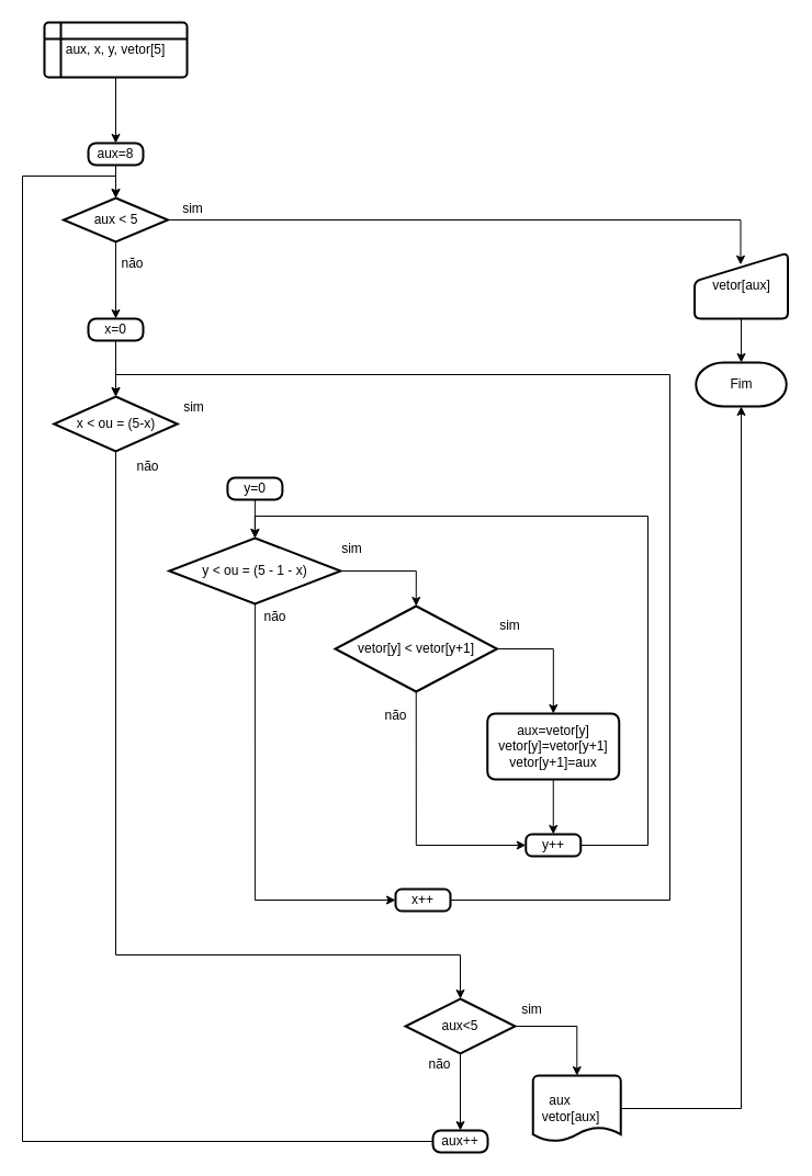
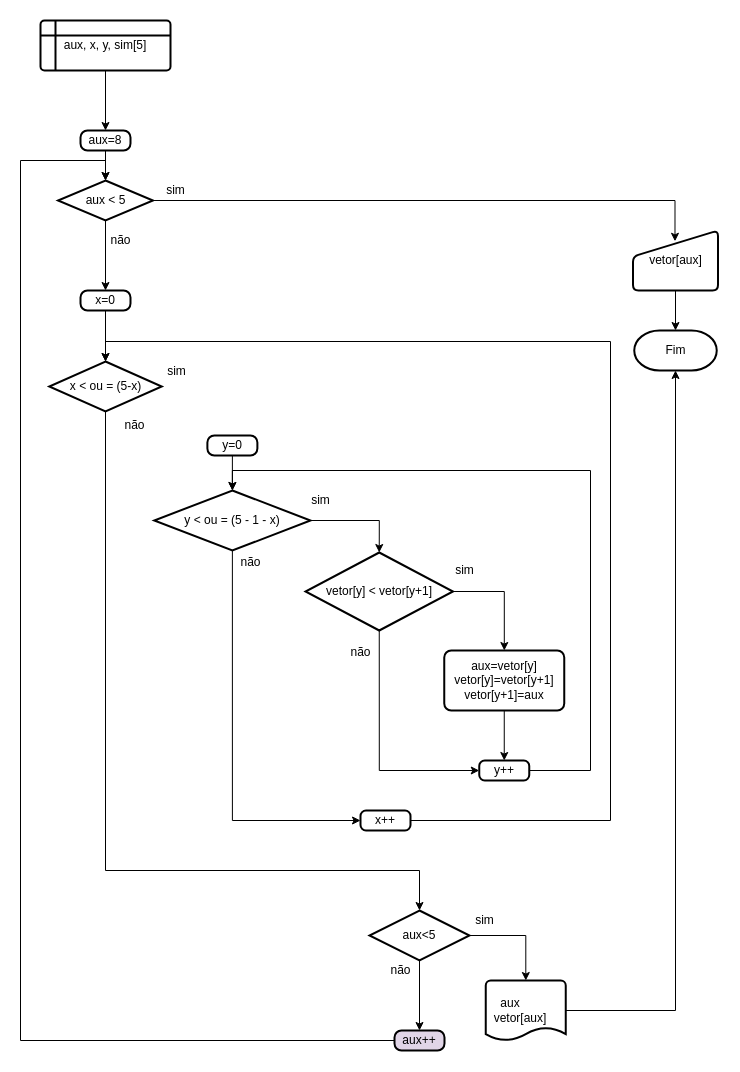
- <mxCell id="3" value="aux, x, y, vetor[5]" style="shape=internalStorage;whiteSpace=wrap;html=1;dx=15;dy=15;rounded=1;arcSize=8;strokeWidth=2;" vertex="1" parent="1"><mxGeometry x="40" y="20" width="130" height="50" as="geometry" /></mxCell>
+ <mxCell id="3" value="aux, x, y, sim[5]" style="shape=internalStorage;whiteSpace=wrap;html=1;dx=15;dy=15;rounded=1;arcSize=8;strokeWidth=2;" vertex="1" parent="1"><mxGeometry x="40" y="20" width="130" height="50" as="geometry" /></mxCell>
- <mxCell id="34" value="aux++" style="rounded=1;whiteSpace=wrap;html=1;absoluteArcSize=1;arcSize=14;strokeWidth=2;" vertex="1" parent="1"><mxGeometry x="394" y="1030" width="50" height="20" as="geometry" /></mxCell>
+ <mxCell id="34" value="aux++" style="rounded=1;whiteSpace=wrap;html=1;absoluteArcSize=1;arcSize=14;strokeWidth=2;fillColor=#e1d5e7;" vertex="1" parent="1"><mxGeometry x="394" y="1030" width="50" height="20" as="geometry" /></mxCell>
